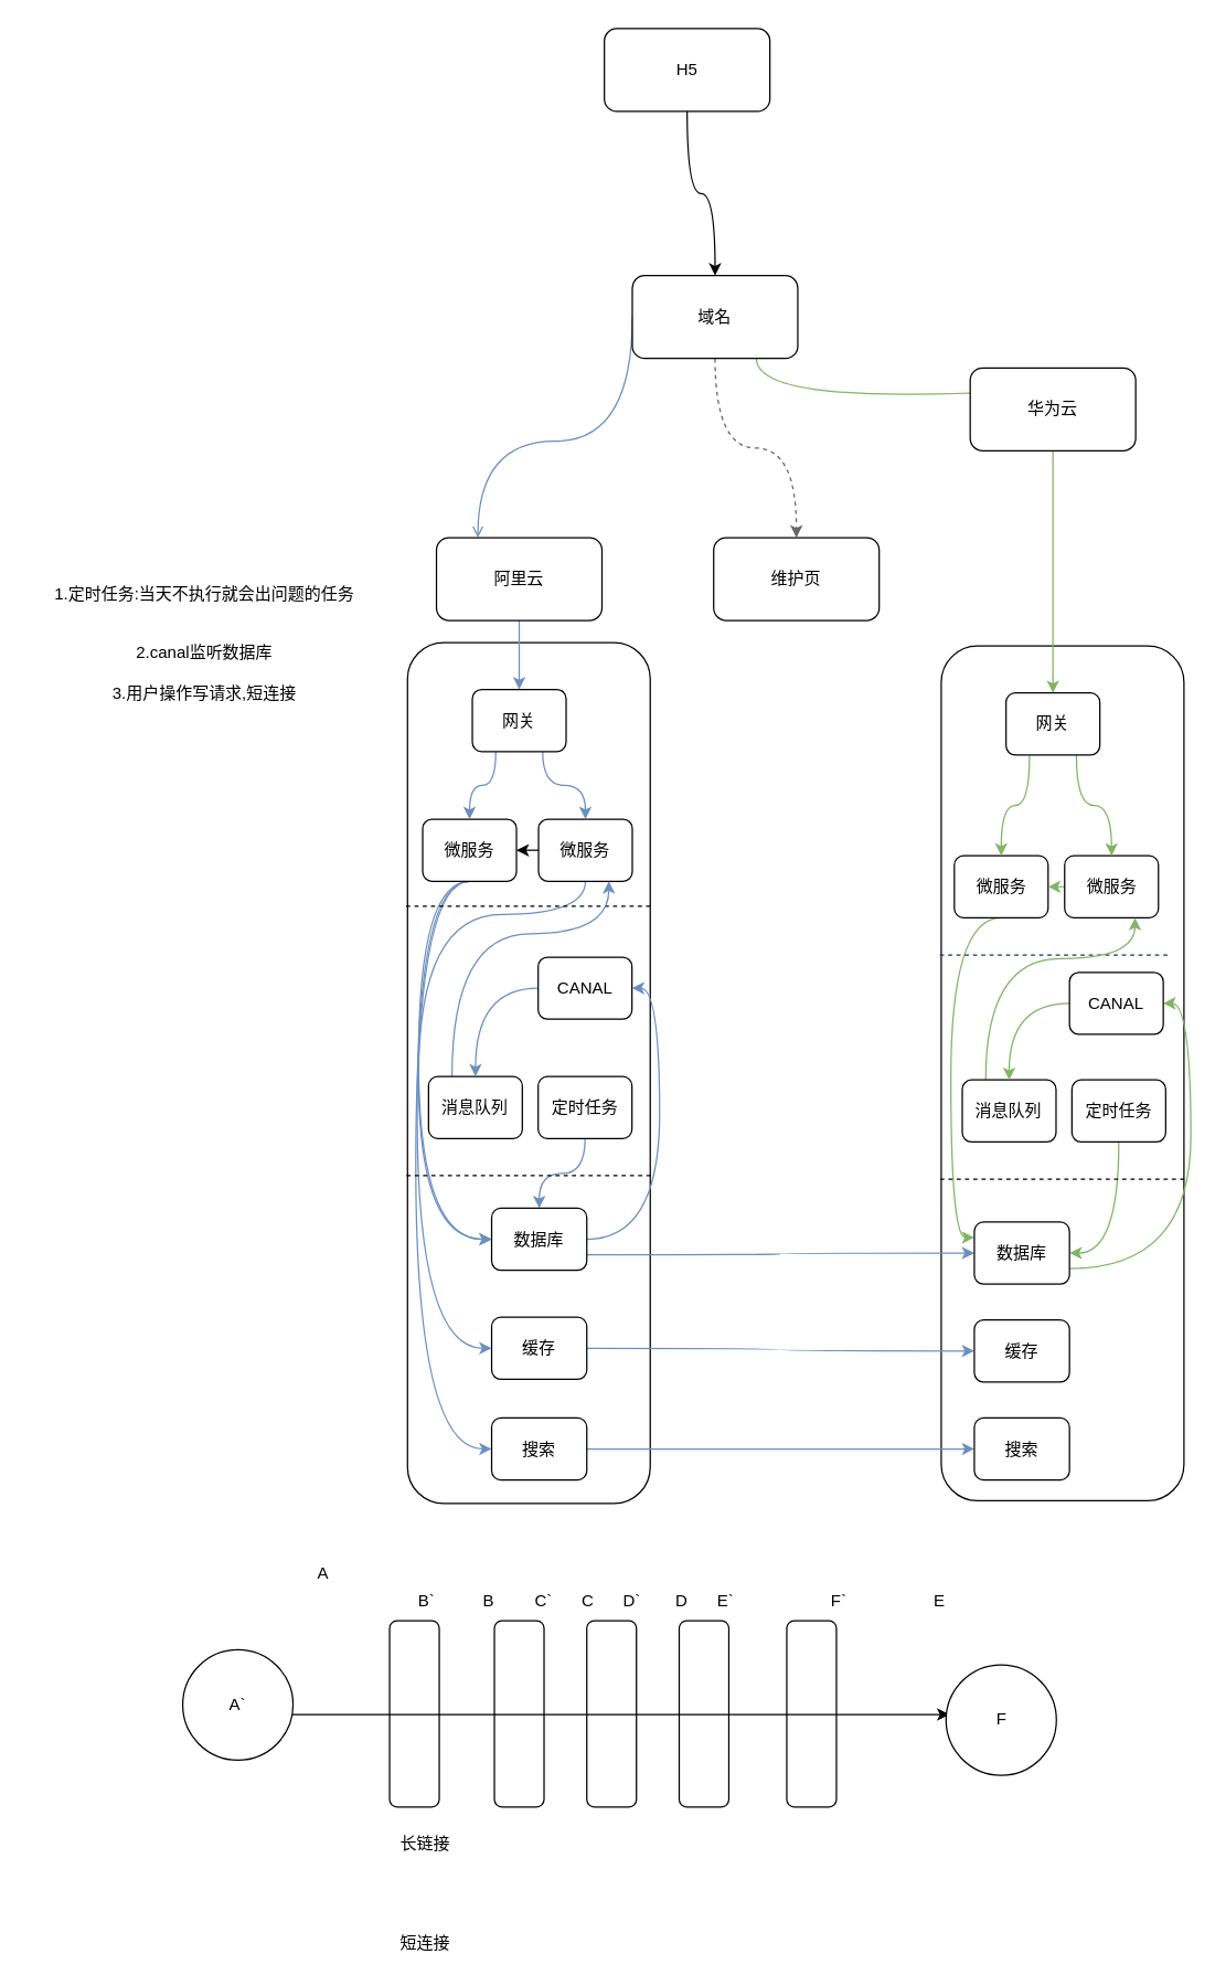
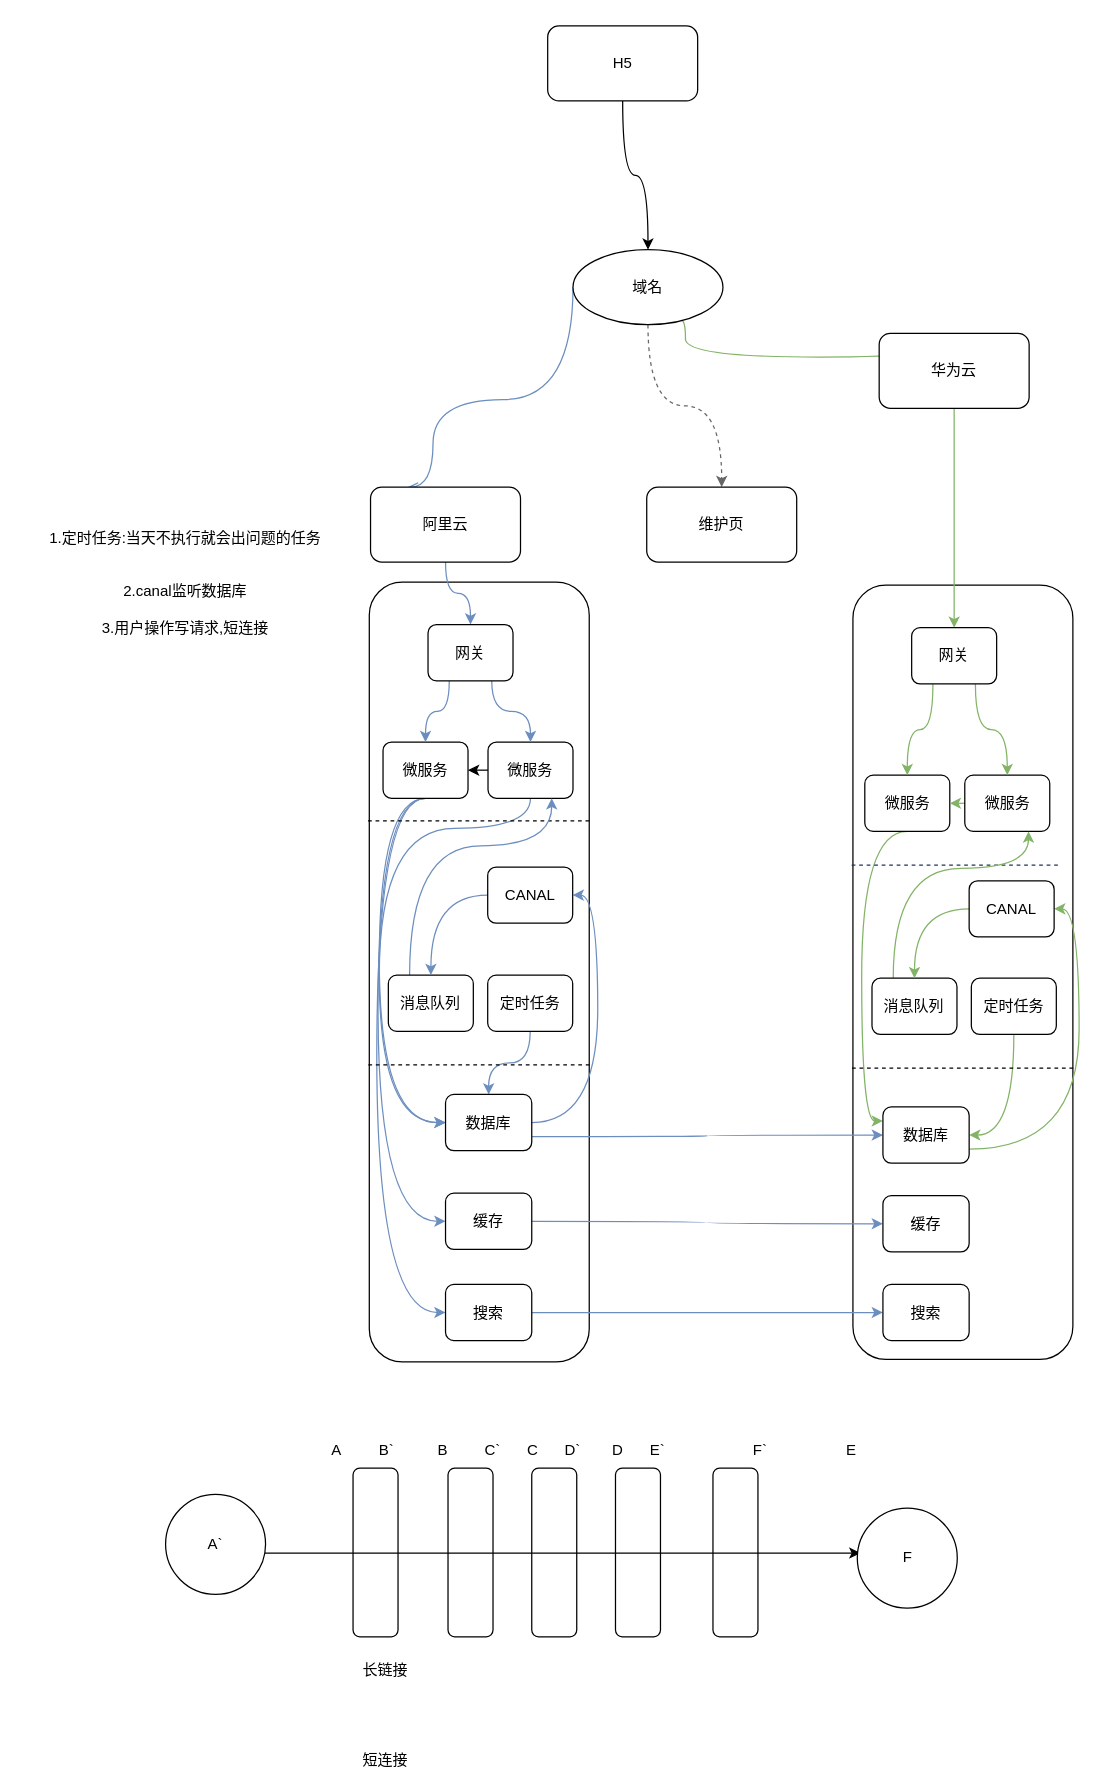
- <mxCell id="7" value="域名" style="rounded=1;whiteSpace=wrap;html=1;" vertex="1" parent="1"><mxGeometry x="458" y="199" width="120" height="60" as="geometry" /></mxCell>
+ <mxCell id="7" value="域名" style="ellipse;whiteSpace=wrap;html=1;" vertex="1" parent="1"><mxGeometry x="458" y="199" width="120" height="60" as="geometry" /></mxCell>
- <mxCell id="9" value="阿里云" style="rounded=1;whiteSpace=wrap;html=1;" vertex="1" parent="1"><mxGeometry x="316" y="389" width="120" height="60" as="geometry" /></mxCell>
+ <mxCell id="9" value="阿里云" style="rounded=1;whiteSpace=wrap;html=1;" vertex="1" parent="1"><mxGeometry x="296" y="389" width="120" height="60" as="geometry" /></mxCell>
- <mxCell id="64" value="A" style="text;html=1;strokeColor=none;fillColor=none;align=center;verticalAlign=middle;whiteSpace=wrap;rounded=0;" vertex="1" parent="1"><mxGeometry x="214" y="1130" width="40" height="20" as="geometry" /></mxCell>
+ <mxCell id="64" value="A" style="text;html=1;strokeColor=none;fillColor=none;align=center;verticalAlign=middle;whiteSpace=wrap;rounded=0;" vertex="1" parent="1"><mxGeometry x="249" y="1150" width="40" height="20" as="geometry" /></mxCell>
